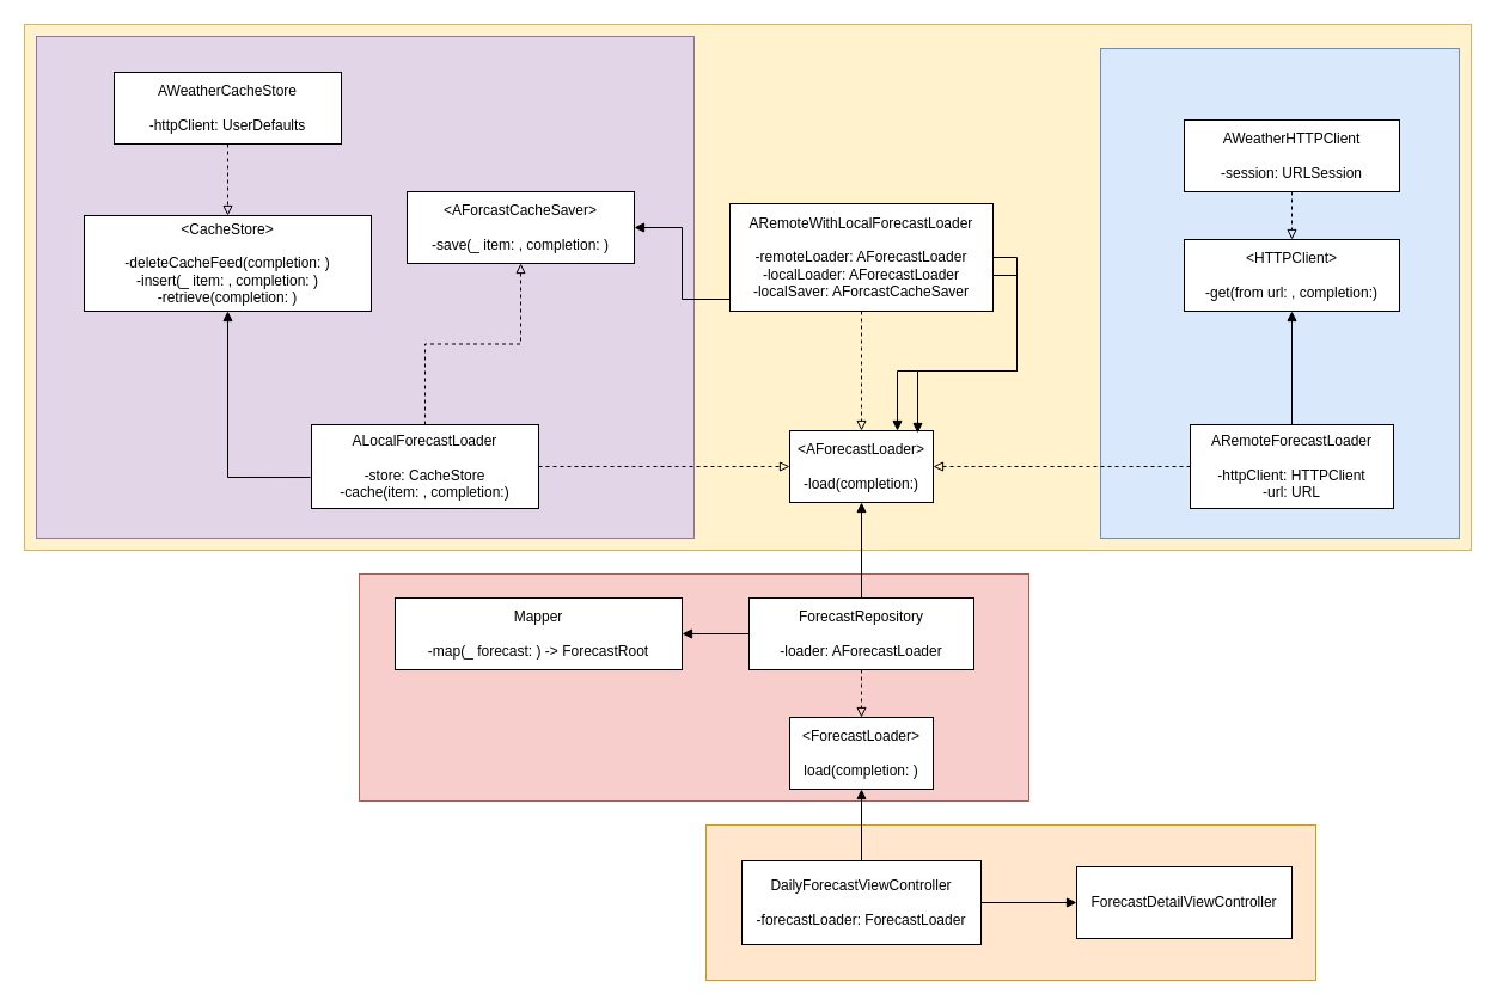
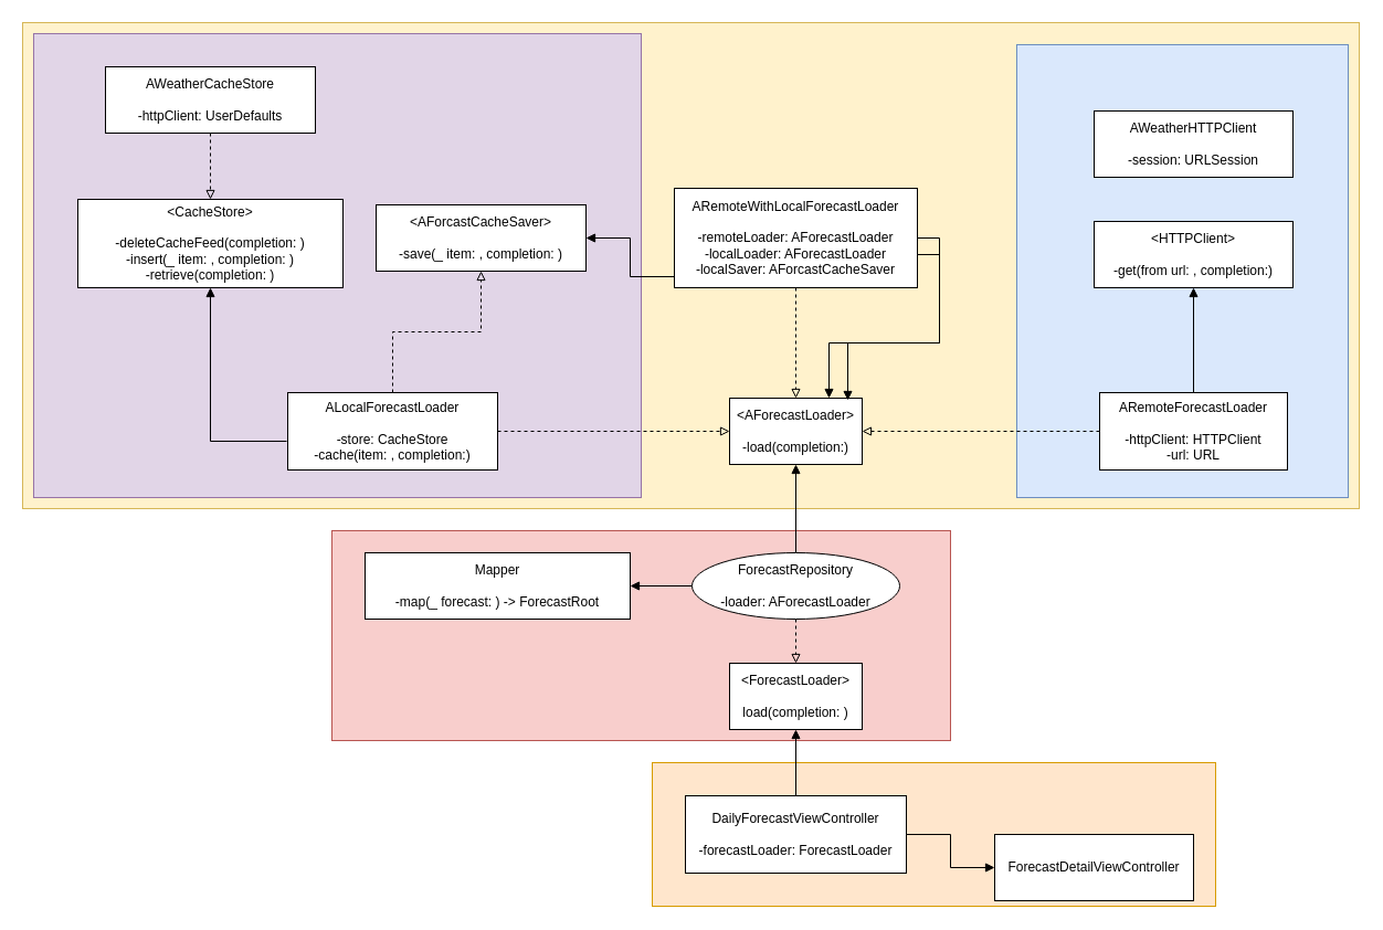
- <mxCell id="17" style="edgeStyle=orthogonalEdgeStyle;rounded=0;orthogonalLoop=1;jettySize=auto;html=1;exitX=0.5;exitY=1;exitDx=0;exitDy=0;entryX=0.5;entryY=0;entryDx=0;entryDy=0;endArrow=block;endFill=0;dashed=1;" edge="1" parent="1" source="18" target="16"><mxGeometry relative="1" as="geometry" /></mxCell>
- <mxCell id="23" value="&amp;lt;AForcastCacheSaver&amp;gt;&lt;div&gt;&lt;br&gt;&lt;/div&gt;&lt;div&gt;-save(_ item: , completion: )&lt;br&gt;&lt;/div&gt;" style="rounded=0;whiteSpace=wrap;html=1;" vertex="1" parent="1"><mxGeometry x="340" y="160" width="190" height="60" as="geometry" /></mxCell>
+ <mxCell id="23" value="&amp;lt;AForcastCacheSaver&amp;gt;&lt;div&gt;&lt;br&gt;&lt;/div&gt;&lt;div&gt;-save(_ item: , completion: )&lt;br&gt;&lt;/div&gt;" style="rounded=0;whiteSpace=wrap;html=1;" vertex="1" parent="1"><mxGeometry x="340" y="185" width="190" height="60" as="geometry" /></mxCell>
- <mxCell id="31" value="&lt;div&gt;ForecastRepository&lt;/div&gt;&lt;div&gt;&lt;br&gt;&lt;/div&gt;&lt;div&gt;-loader: AForecastLoader&lt;/div&gt;" style="rounded=0;whiteSpace=wrap;html=1;" vertex="1" parent="1"><mxGeometry x="626" y="500" width="188" height="60" as="geometry" /></mxCell>
+ <mxCell id="31" value="&lt;div&gt;ForecastRepository&lt;/div&gt;&lt;div&gt;&lt;br&gt;&lt;/div&gt;&lt;div&gt;-loader: AForecastLoader&lt;/div&gt;" style="ellipse;whiteSpace=wrap;html=1;" vertex="1" parent="1"><mxGeometry x="626" y="500" width="188" height="60" as="geometry" /></mxCell>
- <mxCell id="36" value="ForecastDetailViewController" style="rounded=0;whiteSpace=wrap;html=1;" vertex="1" parent="1"><mxGeometry x="900" y="725" width="180" height="60" as="geometry" /></mxCell>
+ <mxCell id="36" value="ForecastDetailViewController" style="rounded=0;whiteSpace=wrap;html=1;" vertex="1" parent="1"><mxGeometry x="900" y="755" width="180" height="60" as="geometry" /></mxCell>
